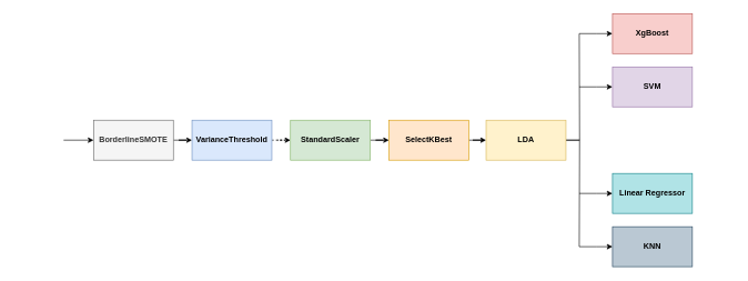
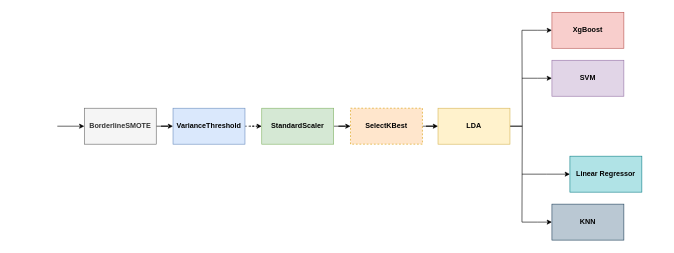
- <mxCell id="9" value="SelectKBest" style="rounded=0;whiteSpace=wrap;html=1;fontStyle=1;fillColor=#ffe6cc;strokeColor=#d79b00;fontSize=12;" vertex="1" parent="1"><mxGeometry x="584" y="180" width="120" height="60" as="geometry" /></mxCell>
+ <mxCell id="9" value="SelectKBest" style="rounded=0;whiteSpace=wrap;html=1;fontStyle=1;fillColor=#ffe6cc;strokeColor=#d79b00;fontSize=12;dashed=1;" vertex="1" parent="1"><mxGeometry x="584" y="180" width="120" height="60" as="geometry" /></mxCell>
- <mxCell id="18" value="Linear Regressor" style="rounded=0;whiteSpace=wrap;html=1;fontStyle=1;fillColor=#b0e3e6;strokeColor=#0e8088;fontSize=12;" vertex="1" parent="1"><mxGeometry x="920" y="260" width="120" height="60" as="geometry" /></mxCell>
+ <mxCell id="18" value="Linear Regressor" style="rounded=0;whiteSpace=wrap;html=1;fontStyle=1;fillColor=#b0e3e6;strokeColor=#0e8088;fontSize=12;" vertex="1" parent="1"><mxGeometry x="950" y="260" width="120" height="60" as="geometry" /></mxCell>
